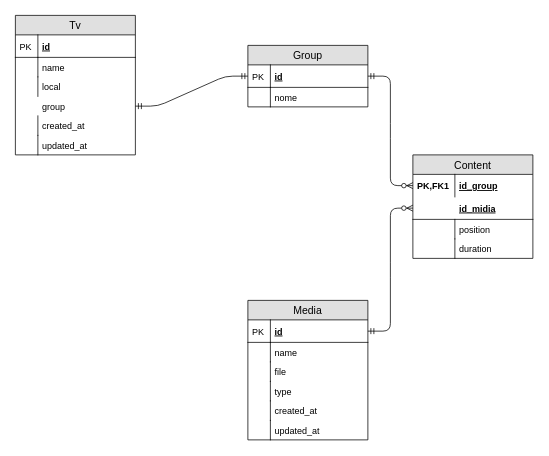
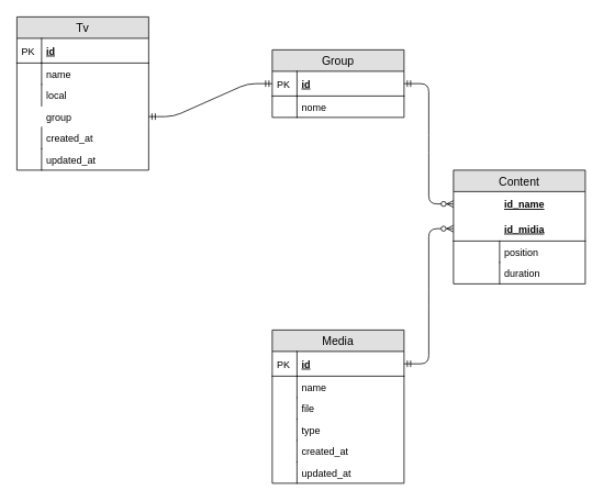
- <mxCell id="35" value="PK,FK1" style="shape=partialRectangle;fontStyle=1;top=0;left=0;bottom=0;fillColor=none;align=left;verticalAlign=middle;spacingLeft=4;spacingRight=4;overflow=hidden;rotatable=0;points=[];portConstraint=eastwest;part=1;fontSize=12;" vertex="1" connectable="0" parent="34"><mxGeometry width="56" height="30" as="geometry" /></mxCell>
- <mxCell id="34" value="id_group" style="shape=partialRectangle;top=0;left=0;right=0;bottom=0;align=left;verticalAlign=middle;fillColor=none;spacingLeft=60;spacingRight=4;overflow=hidden;rotatable=0;points=[[0,0.5],[1,0.5]];portConstraint=eastwest;dropTarget=0;fontStyle=5;fontSize=12;" vertex="1" parent="33"><mxGeometry y="26" width="160" height="30" as="geometry" /></mxCell>
+ <mxCell id="34" value="id_name" style="shape=partialRectangle;top=0;left=0;right=0;bottom=0;align=left;verticalAlign=middle;fillColor=none;spacingLeft=60;spacingRight=4;overflow=hidden;rotatable=0;points=[[0,0.5],[1,0.5]];portConstraint=eastwest;dropTarget=0;fontStyle=5;fontSize=12;" vertex="1" parent="33"><mxGeometry y="26" width="160" height="30" as="geometry" /></mxCell>
